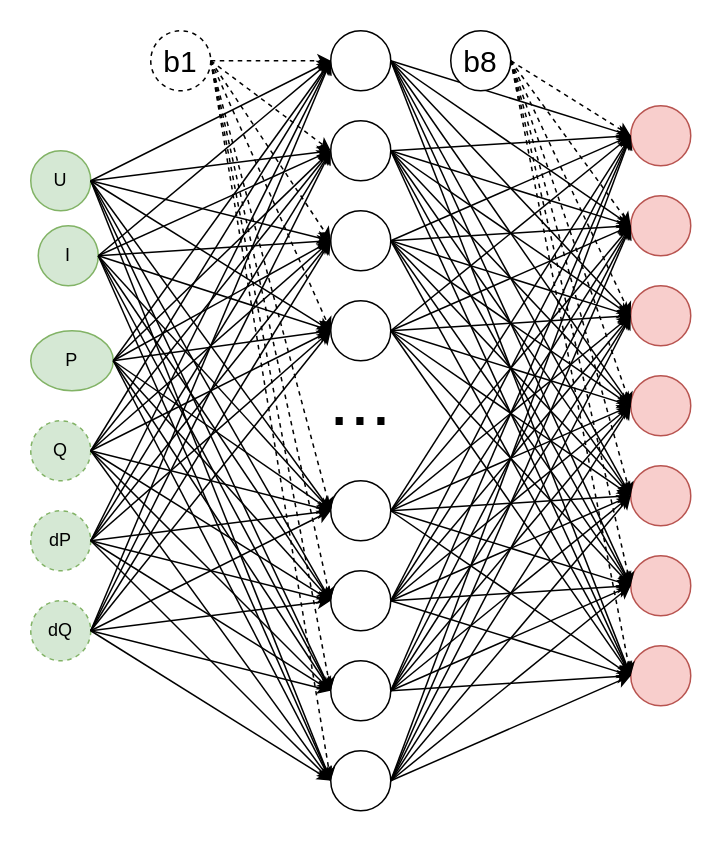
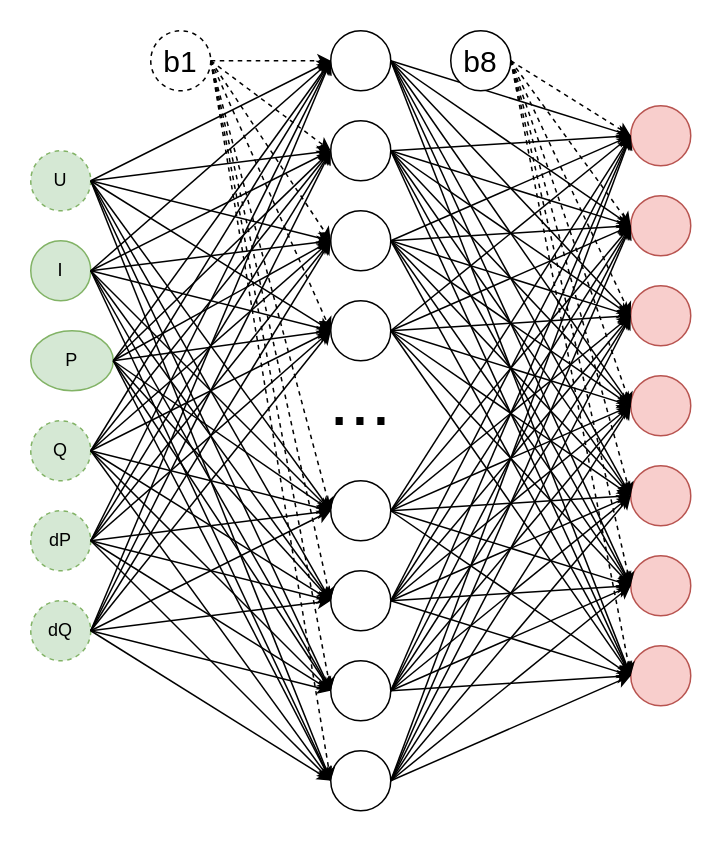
- <mxCell id="2" value="U" style="ellipse;whiteSpace=wrap;html=1;fillColor=#d5e8d4;strokeColor=#82b366;" vertex="1" parent="1"><mxGeometry x="20" y="100" width="40" height="40" as="geometry" /></mxCell>
+ <mxCell id="2" value="U" style="ellipse;whiteSpace=wrap;html=1;fillColor=#d5e8d4;strokeColor=#82b366;dashed=1;" vertex="1" parent="1"><mxGeometry x="20" y="100" width="40" height="40" as="geometry" /></mxCell>
- <mxCell id="3" value="I" style="ellipse;whiteSpace=wrap;html=1;fillColor=#d5e8d4;strokeColor=#82b366;" vertex="1" parent="1"><mxGeometry x="25" y="150" width="40" height="40" as="geometry" /></mxCell>
+ <mxCell id="3" value="I" style="ellipse;whiteSpace=wrap;html=1;fillColor=#d5e8d4;strokeColor=#82b366;" vertex="1" parent="1"><mxGeometry x="20" y="160" width="40" height="40" as="geometry" /></mxCell>
